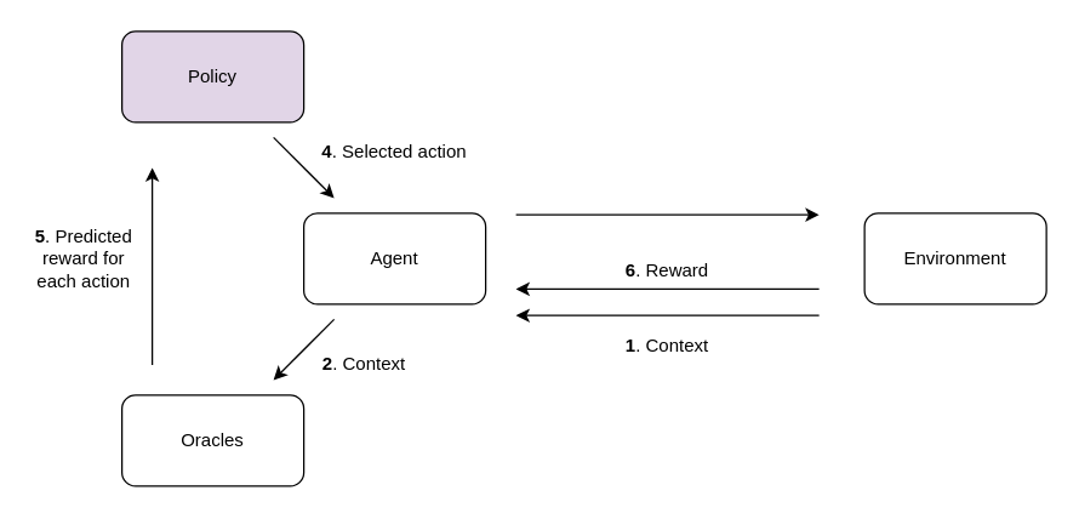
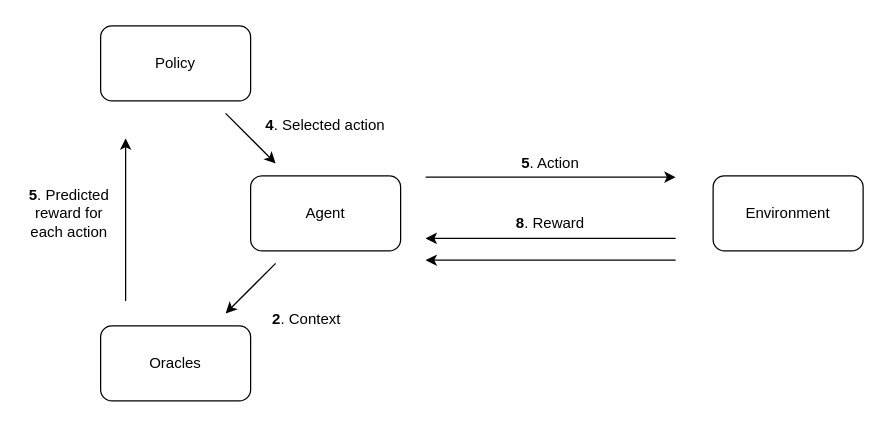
- <mxCell id="11" value="Policy" style="rounded=1;whiteSpace=wrap;html=1;fillColor=#e1d5e7;" parent="1" vertex="1"><mxGeometry x="80" width="120" height="60" as="geometry" y="20" /></mxCell>
+ <mxCell id="11" value="Policy" style="rounded=1;whiteSpace=wrap;html=1;" parent="1" vertex="1"><mxGeometry x="80" width="120" height="60" as="geometry" y="20" /></mxCell>
+ <mxCell id="5" value="&lt;b&gt;5&lt;/b&gt;. Action" style="text;html=1;strokeColor=none;fillColor=none;align=center;verticalAlign=middle;whiteSpace=wrap;rounded=0;" parent="1" vertex="1"><mxGeometry x="415" y="120" width="50" height="20" as="geometry" /></mxCell>
- <mxCell id="7" value="&lt;b&gt;6&lt;/b&gt;. Reward" style="text;html=1;strokeColor=none;fillColor=none;align=center;verticalAlign=middle;whiteSpace=wrap;rounded=0;" parent="1" vertex="1"><mxGeometry x="410" y="168" width="60" height="20" as="geometry" /></mxCell>
+ <mxCell id="7" value="&lt;b&gt;8&lt;/b&gt;. Reward" style="text;html=1;strokeColor=none;fillColor=none;align=center;verticalAlign=middle;whiteSpace=wrap;rounded=0;" parent="1" vertex="1"><mxGeometry x="410" y="168" width="60" height="20" as="geometry" /></mxCell>
- <mxCell id="13" value="&lt;b&gt;1&lt;/b&gt;. Context" style="text;html=1;strokeColor=none;fillColor=none;align=center;verticalAlign=middle;whiteSpace=wrap;rounded=0;" parent="1" vertex="1"><mxGeometry x="410" y="218" width="60" height="20" as="geometry" /></mxCell>
- <mxCell id="9" value="&lt;b&gt;2&lt;/b&gt;. Context" style="text;html=1;strokeColor=none;fillColor=none;align=center;verticalAlign=middle;whiteSpace=wrap;rounded=0;" parent="1" vertex="1"><mxGeometry x="210" y="230" width="60" height="20" as="geometry" /></mxCell>
+ <mxCell id="9" value="&lt;b&gt;2&lt;/b&gt;. Context" style="text;html=1;strokeColor=none;fillColor=none;align=center;verticalAlign=middle;whiteSpace=wrap;rounded=0;" parent="1" vertex="1"><mxGeometry x="215" y="245" width="60" height="20" as="geometry" /></mxCell>
